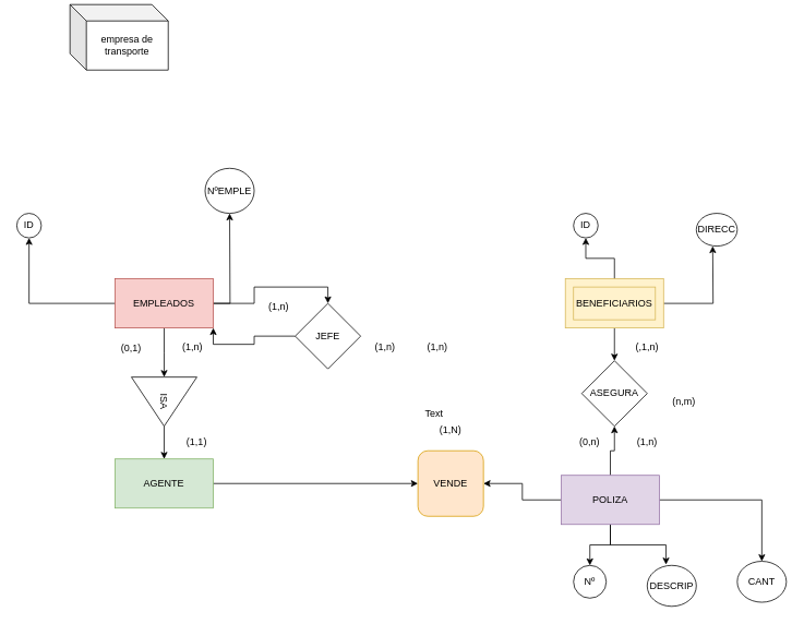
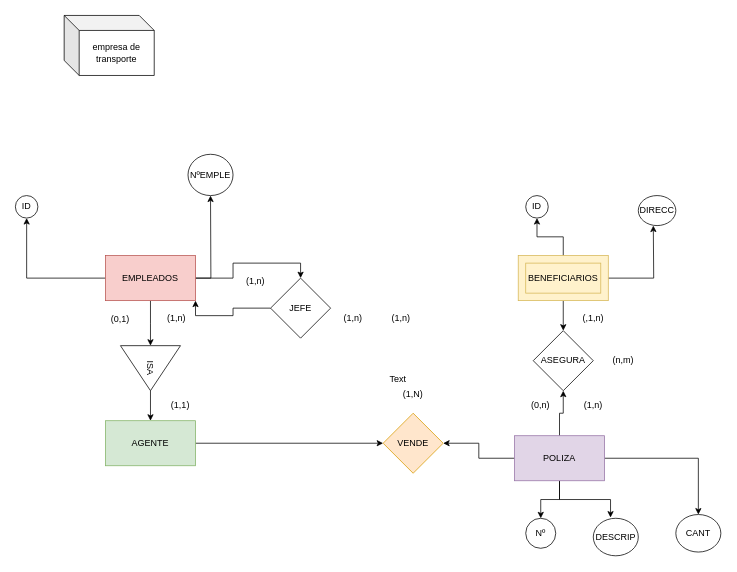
- <mxCell id="45" value="empresa de transporte" style="shape=cube;whiteSpace=wrap;html=1;boundedLbl=1;backgroundOutline=1;darkOpacity=0.05;darkOpacity2=0.1;" vertex="1" parent="1"><mxGeometry x="85" y="5" width="120" height="80" as="geometry" /></mxCell>
+ <mxCell id="45" value="empresa de transporte" style="shape=cube;whiteSpace=wrap;html=1;boundedLbl=1;backgroundOutline=1;darkOpacity=0.05;darkOpacity2=0.1;" vertex="1" parent="1"><mxGeometry x="85" y="20" width="120" height="80" as="geometry" /></mxCell>
- <mxCell id="35" value="(n,m)" style="text;html=1;strokeColor=none;fillColor=none;align=center;verticalAlign=middle;whiteSpace=wrap;rounded=0;" parent="1" vertex="1"><mxGeometry x="805" y="475" width="60" height="30" as="geometry" /></mxCell>
+ <mxCell id="35" value="(n,m)" style="text;html=1;strokeColor=none;fillColor=none;align=center;verticalAlign=middle;whiteSpace=wrap;rounded=0;" parent="1" vertex="1"><mxGeometry x="800" y="465" width="60" height="30" as="geometry" /></mxCell>
- <mxCell id="17" value="VENDE" style="whiteSpace=wrap;html=1;fillColor=#ffe6cc;strokeColor=#d79b00;rounded=1;" parent="1" vertex="1"><mxGeometry x="510" y="550" width="80" height="80" as="geometry" /></mxCell>
+ <mxCell id="17" value="VENDE" style="rhombus;whiteSpace=wrap;html=1;fillColor=#ffe6cc;strokeColor=#d79b00;" parent="1" vertex="1"><mxGeometry x="510" y="550" width="80" height="80" as="geometry" /></mxCell>
